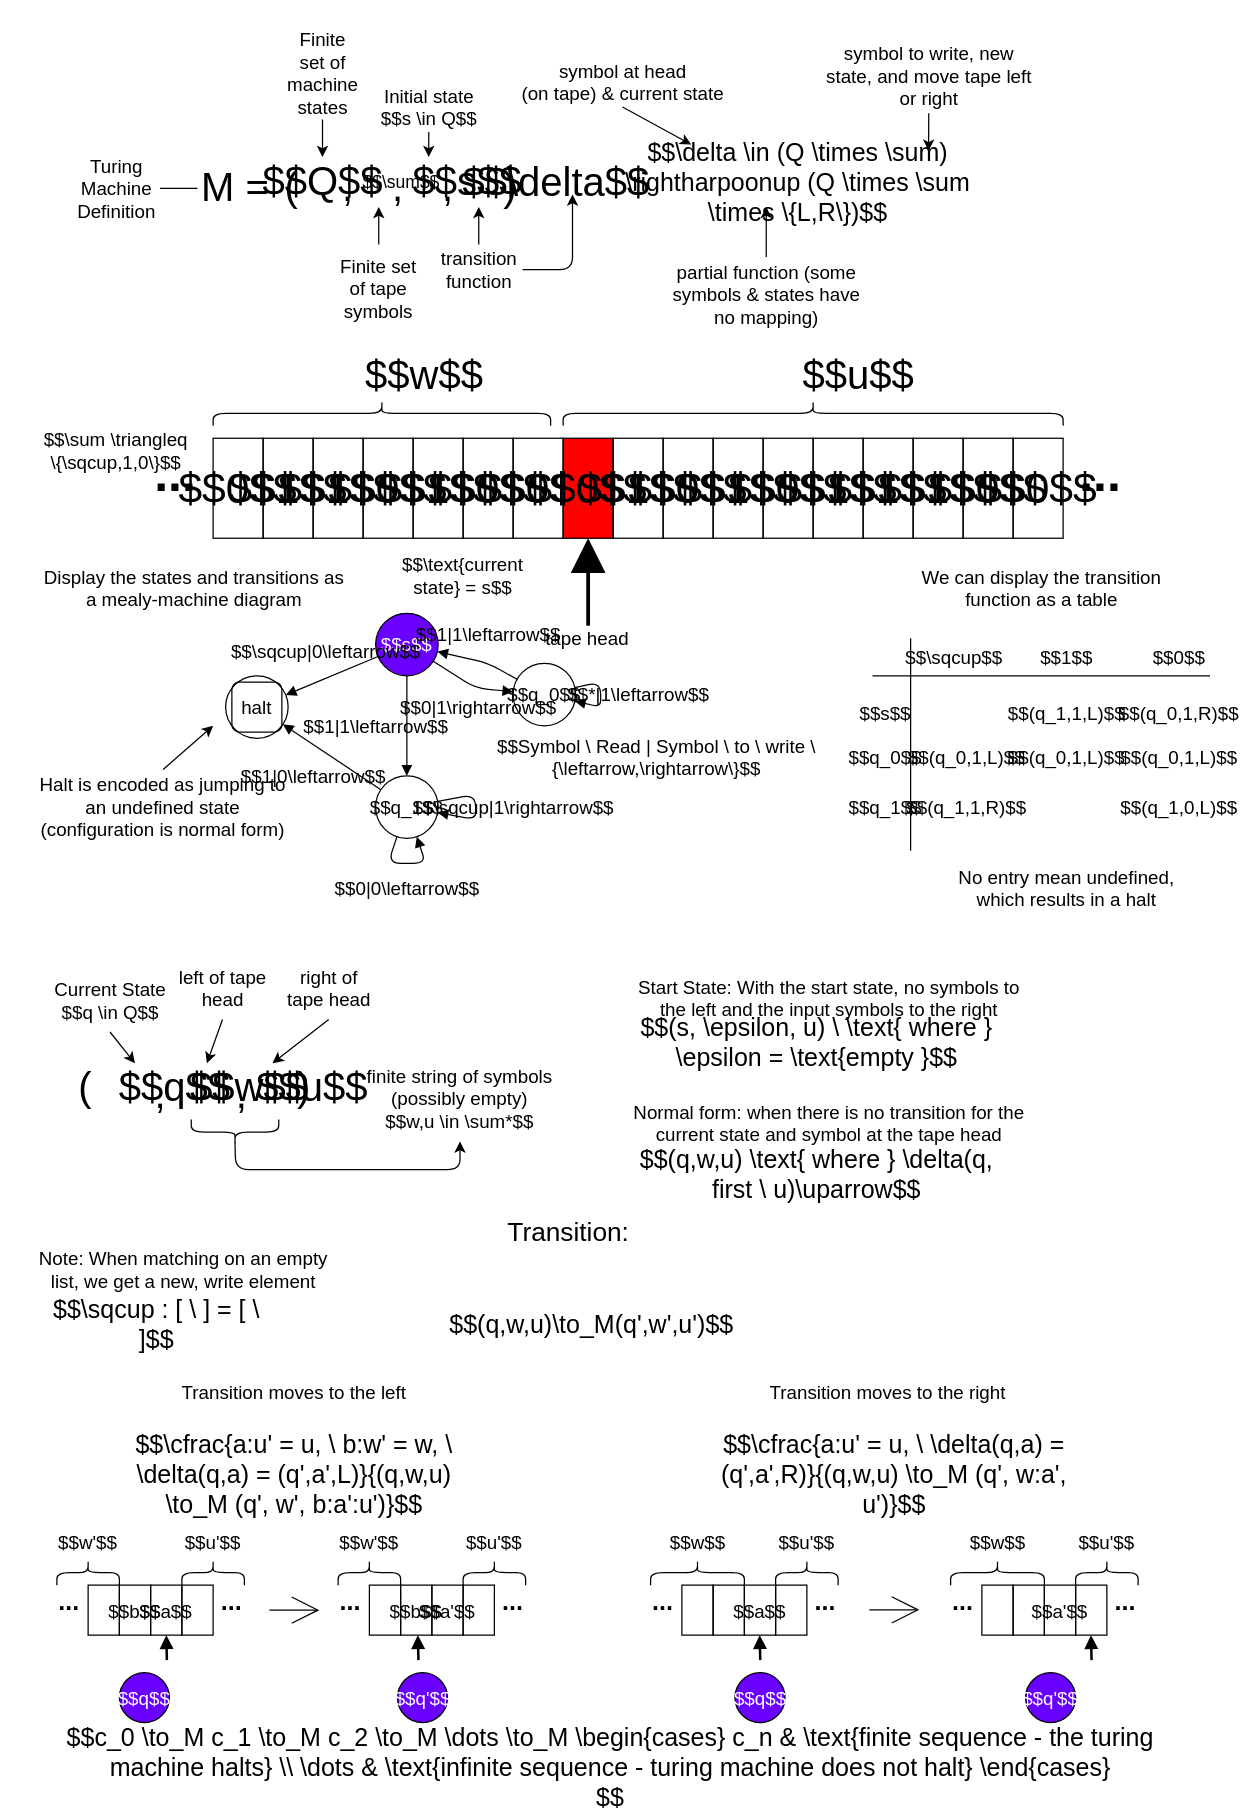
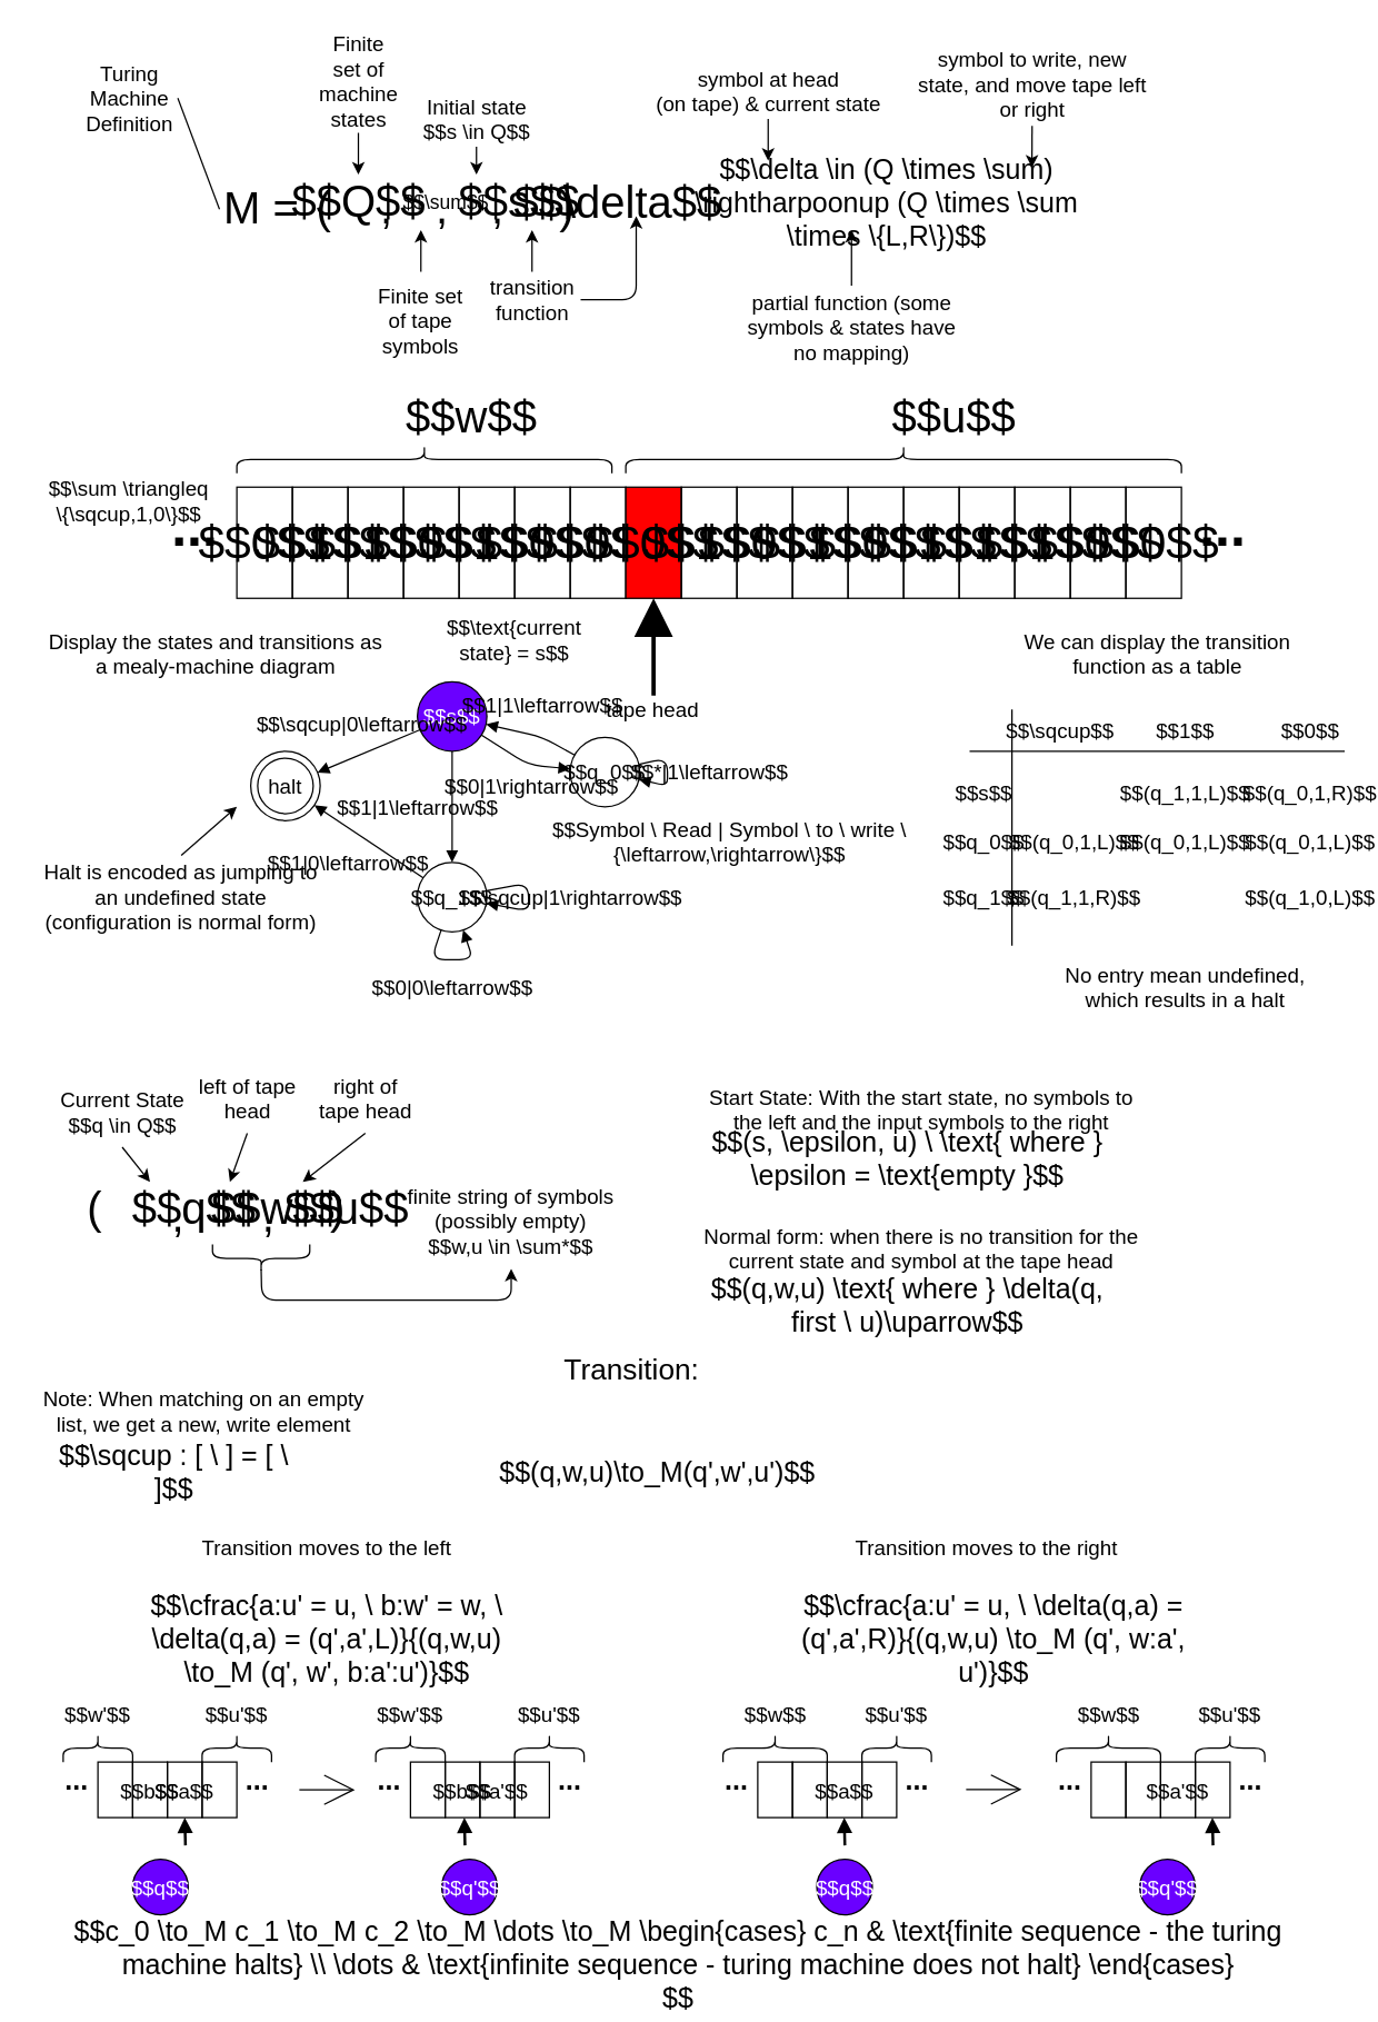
- <mxCell id="25" value="symbol at head &lt;br&gt;(on tape) &amp;amp; current state" style="text;html=1;strokeColor=none;fillColor=none;align=center;verticalAlign=middle;whiteSpace=wrap;rounded=0;fontSize=15;" parent="1" vertex="1"><mxGeometry x="412.5" y="45" width="170" height="40" as="geometry" /></mxCell>
+ <mxCell id="25" value="symbol at head &lt;br&gt;(on tape) &amp;amp; current state" style="text;html=1;strokeColor=none;fillColor=none;align=center;verticalAlign=middle;whiteSpace=wrap;rounded=0;fontSize=15;" parent="1" vertex="1"><mxGeometry x="467.5" y="45" width="170" height="40" as="geometry" /></mxCell>
- <mxCell id="23" value="Turing Machine Definition" style="text;html=1;strokeColor=none;fillColor=none;align=center;verticalAlign=middle;whiteSpace=wrap;rounded=0;fontSize=15;" parent="1" vertex="1"><mxGeometry x="57.5" y="120" width="70" height="60" as="geometry" /></mxCell>
+ <mxCell id="23" value="Turing Machine Definition" style="text;html=1;strokeColor=none;fillColor=none;align=center;verticalAlign=middle;whiteSpace=wrap;rounded=0;fontSize=15;" parent="1" vertex="1"><mxGeometry x="57.5" y="40" width="70" height="60" as="geometry" /></mxCell>
- <mxCell id="61" value="&lt;font color=&quot;#000000&quot;&gt;halt&lt;/font&gt;" style="whiteSpace=wrap;html=1;aspect=fixed;fontSize=15;strokeColor=#000000;fillColor=none;fontColor=#ffffff;rounded=1;" parent="1" vertex="1"><mxGeometry x="185" y="545" width="40" height="40" as="geometry" /></mxCell>
+ <mxCell id="61" value="&lt;font color=&quot;#000000&quot;&gt;halt&lt;/font&gt;" style="ellipse;whiteSpace=wrap;html=1;aspect=fixed;fontSize=15;strokeColor=#000000;fillColor=none;fontColor=#ffffff;" parent="1" vertex="1"><mxGeometry x="185" y="545" width="40" height="40" as="geometry" /></mxCell>
